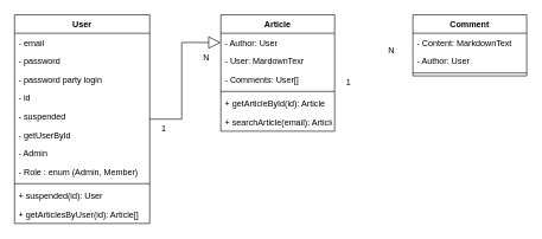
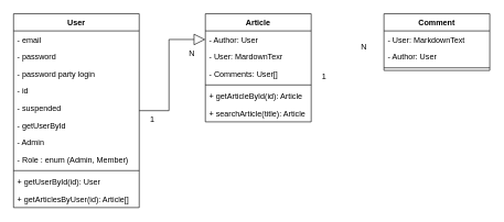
- <mxCell id="25" value="- Content: MarkdownText" style="text;strokeColor=none;fillColor=none;align=left;verticalAlign=top;spacingLeft=4;spacingRight=4;overflow=hidden;rotatable=0;points=[[0,0.5],[1,0.5]];portConstraint=eastwest;" vertex="1" parent="24"><mxGeometry y="26" width="160" height="26" as="geometry" /></mxCell>
+ <mxCell id="25" value="- User: MarkdownText" style="text;strokeColor=none;fillColor=none;align=left;verticalAlign=top;spacingLeft=4;spacingRight=4;overflow=hidden;rotatable=0;points=[[0,0.5],[1,0.5]];portConstraint=eastwest;" vertex="1" parent="24"><mxGeometry y="26" width="160" height="26" as="geometry" /></mxCell>
- <mxCell id="21" value="+ searchArticle(email): Article" style="text;strokeColor=none;fillColor=none;align=left;verticalAlign=top;spacingLeft=4;spacingRight=4;overflow=hidden;rotatable=0;points=[[0,0.5],[1,0.5]];portConstraint=eastwest;" vertex="1" parent="15"><mxGeometry y="138" width="160" height="26" as="geometry" /></mxCell>
+ <mxCell id="21" value="+ searchArticle(title): Article" style="text;strokeColor=none;fillColor=none;align=left;verticalAlign=top;spacingLeft=4;spacingRight=4;overflow=hidden;rotatable=0;points=[[0,0.5],[1,0.5]];portConstraint=eastwest;" vertex="1" parent="15"><mxGeometry y="138" width="160" height="26" as="geometry" /></mxCell>
- <mxCell id="13" value="+ suspended(id): User" style="text;strokeColor=none;fillColor=none;align=left;verticalAlign=top;spacingLeft=4;spacingRight=4;overflow=hidden;rotatable=0;points=[[0,0.5],[1,0.5]];portConstraint=eastwest;" vertex="1" parent="3"><mxGeometry y="242" width="190" height="26" as="geometry" /></mxCell>
+ <mxCell id="13" value="+ getUserById(id): User" style="text;strokeColor=none;fillColor=none;align=left;verticalAlign=top;spacingLeft=4;spacingRight=4;overflow=hidden;rotatable=0;points=[[0,0.5],[1,0.5]];portConstraint=eastwest;" vertex="1" parent="3"><mxGeometry y="242" width="190" height="26" as="geometry" /></mxCell>
